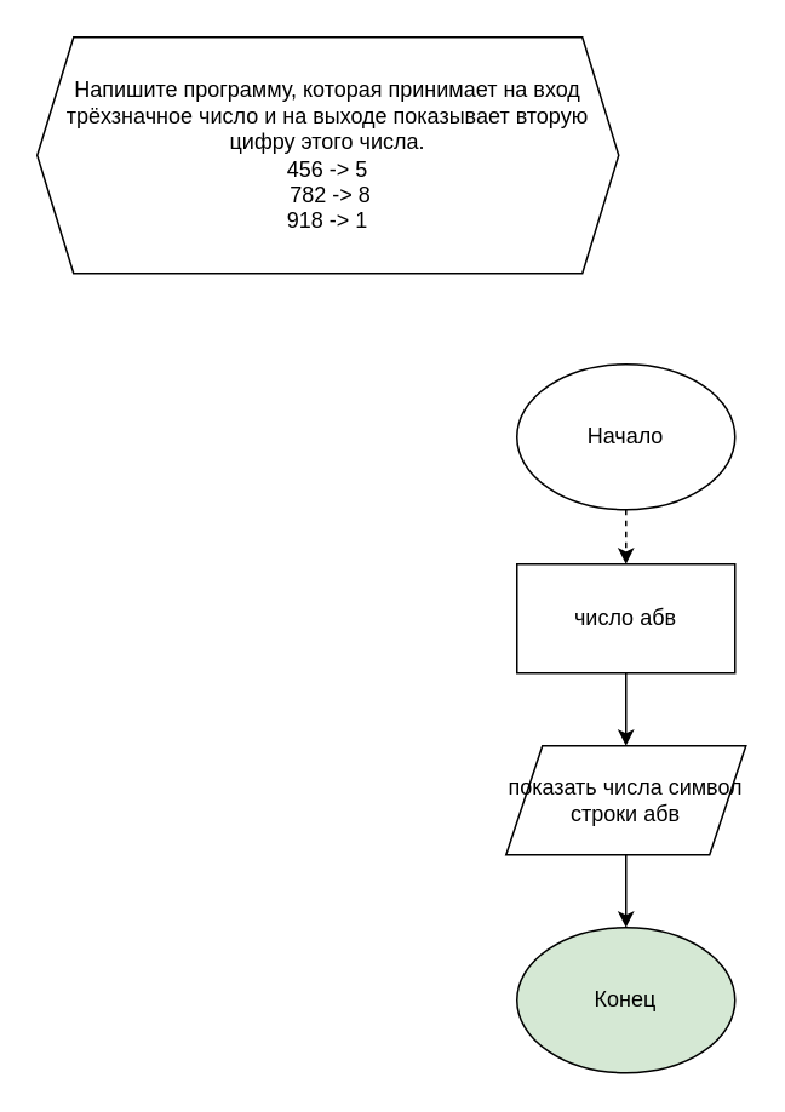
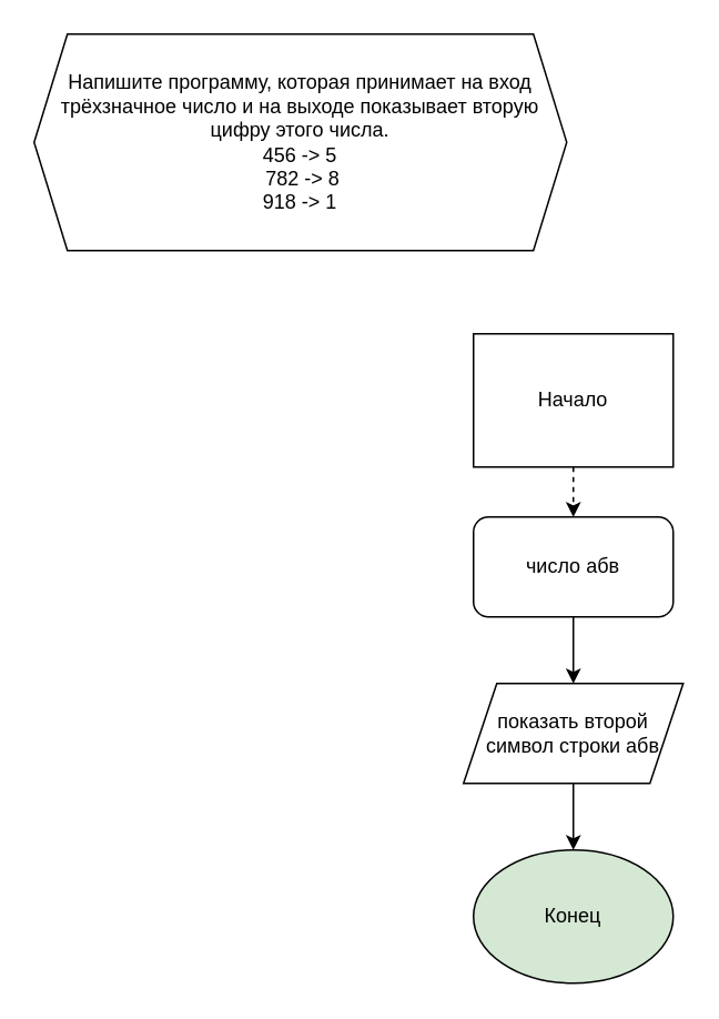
- <mxCell id="4" value="Начало" style="ellipse;whiteSpace=wrap;html=1;" vertex="1" parent="1"><mxGeometry x="284" y="200" width="120" height="80" as="geometry" /></mxCell>
+ <mxCell id="4" value="Начало" style="whiteSpace=wrap;html=1;rounded=0;" vertex="1" parent="1"><mxGeometry x="284" y="200" width="120" height="80" as="geometry" /></mxCell>
- <mxCell id="6" value="число абв" style="whiteSpace=wrap;html=1;rounded=0;" vertex="1" parent="1"><mxGeometry x="284" y="310" width="120" height="60" as="geometry" /></mxCell>
+ <mxCell id="6" value="число абв" style="rounded=1;whiteSpace=wrap;html=1;" vertex="1" parent="1"><mxGeometry x="284" y="310" width="120" height="60" as="geometry" /></mxCell>
- <mxCell id="8" value="показать числа символ строки абв" style="shape=parallelogram;perimeter=parallelogramPerimeter;whiteSpace=wrap;html=1;fixedSize=1;" vertex="1" parent="1"><mxGeometry x="278" y="410" width="132" height="60" as="geometry" /></mxCell>
+ <mxCell id="8" value="показать второй символ строки абв" style="shape=parallelogram;perimeter=parallelogramPerimeter;whiteSpace=wrap;html=1;fixedSize=1;" vertex="1" parent="1"><mxGeometry x="278" y="410" width="132" height="60" as="geometry" /></mxCell>
